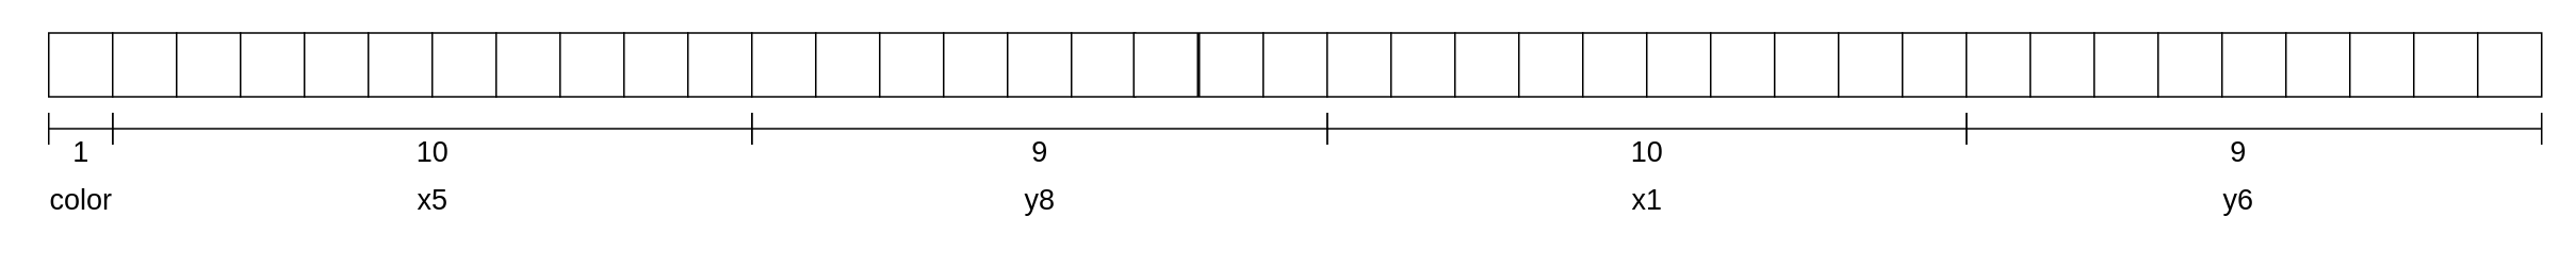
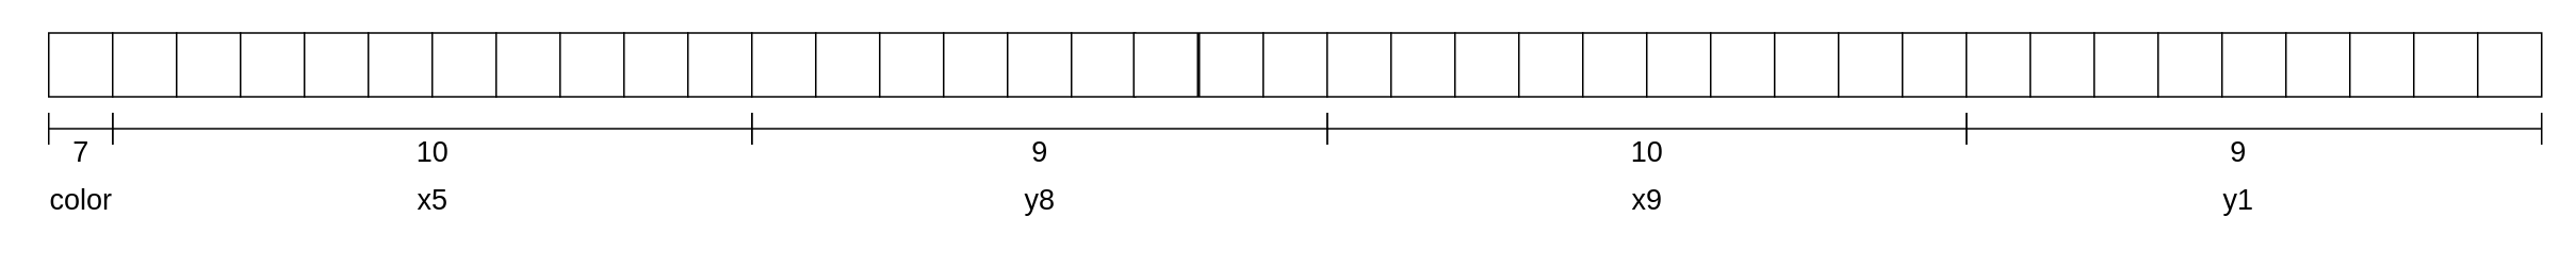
- <mxCell id="55" value="1" style="text;html=1;align=center;verticalAlign=middle;resizable=0;points=[];autosize=1;strokeColor=none;fillColor=none;fontSize=18;" vertex="1" parent="1"><mxGeometry x="35" y="75" width="30" height="40" as="geometry" /></mxCell>
+ <mxCell id="55" value="7" style="text;html=1;align=center;verticalAlign=middle;resizable=0;points=[];autosize=1;strokeColor=none;fillColor=none;fontSize=18;" vertex="1" parent="1"><mxGeometry x="35" y="75" width="30" height="40" as="geometry" /></mxCell>
- <mxCell id="49" value="x1" style="text;html=1;align=center;verticalAlign=middle;resizable=0;points=[];autosize=1;strokeColor=none;fillColor=none;fontSize=18;" vertex="1" parent="1"><mxGeometry x="1010" y="105" width="40" height="40" as="geometry" /></mxCell>
+ <mxCell id="49" value="x9" style="text;html=1;align=center;verticalAlign=middle;resizable=0;points=[];autosize=1;strokeColor=none;fillColor=none;fontSize=18;" vertex="1" parent="1"><mxGeometry x="1010" y="105" width="40" height="40" as="geometry" /></mxCell>
- <mxCell id="46" value="y6" style="text;html=1;align=center;verticalAlign=middle;resizable=0;points=[];autosize=1;strokeColor=none;fillColor=none;fontSize=18;" vertex="1" parent="1"><mxGeometry x="1380" y="105" width="40" height="40" as="geometry" /></mxCell>
+ <mxCell id="46" value="y1" style="text;html=1;align=center;verticalAlign=middle;resizable=0;points=[];autosize=1;strokeColor=none;fillColor=none;fontSize=18;" vertex="1" parent="1"><mxGeometry x="1380" y="105" width="40" height="40" as="geometry" /></mxCell>
